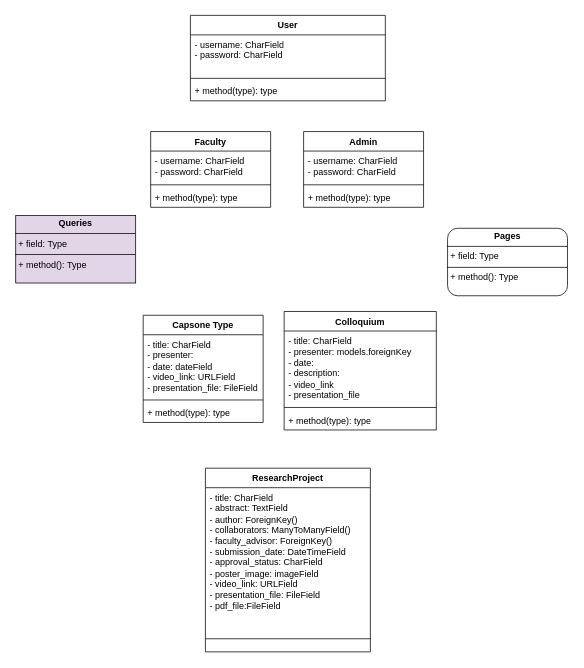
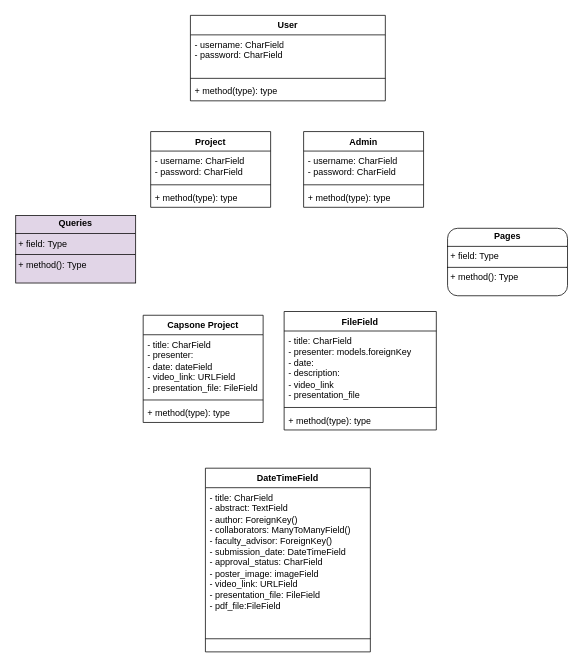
- <mxCell id="13" value="Faculty" style="swimlane;fontStyle=1;align=center;verticalAlign=top;childLayout=stackLayout;horizontal=1;startSize=26;horizontalStack=0;resizeParent=1;resizeParentMax=0;resizeLast=0;collapsible=1;marginBottom=0;whiteSpace=wrap;html=1;" parent="1" vertex="1"><mxGeometry x="200" y="175" width="160" height="101" as="geometry" /></mxCell>
+ <mxCell id="13" value="Project" style="swimlane;fontStyle=1;align=center;verticalAlign=top;childLayout=stackLayout;horizontal=1;startSize=26;horizontalStack=0;resizeParent=1;resizeParentMax=0;resizeLast=0;collapsible=1;marginBottom=0;whiteSpace=wrap;html=1;" parent="1" vertex="1"><mxGeometry x="200" y="175" width="160" height="101" as="geometry" /></mxCell>
- <mxCell id="5" value="Colloquium" style="swimlane;fontStyle=1;align=center;verticalAlign=top;childLayout=stackLayout;horizontal=1;startSize=26;horizontalStack=0;resizeParent=1;resizeParentMax=0;resizeLast=0;collapsible=1;marginBottom=0;whiteSpace=wrap;html=1;" parent="1" vertex="1"><mxGeometry x="378" y="415" width="203" height="158" as="geometry" /></mxCell>
+ <mxCell id="5" value="FileField" style="swimlane;fontStyle=1;align=center;verticalAlign=top;childLayout=stackLayout;horizontal=1;startSize=26;horizontalStack=0;resizeParent=1;resizeParentMax=0;resizeLast=0;collapsible=1;marginBottom=0;whiteSpace=wrap;html=1;" parent="1" vertex="1"><mxGeometry x="378" y="415" width="203" height="158" as="geometry" /></mxCell>
- <mxCell id="17" value="&lt;div&gt;Capsone Type&lt;/div&gt;&lt;div&gt;&lt;br&gt;&lt;/div&gt;" style="swimlane;fontStyle=1;align=center;verticalAlign=top;childLayout=stackLayout;horizontal=1;startSize=26;horizontalStack=0;resizeParent=1;resizeParentMax=0;resizeLast=0;collapsible=1;marginBottom=0;whiteSpace=wrap;html=1;" parent="1" vertex="1"><mxGeometry x="190" y="420" width="160" height="143" as="geometry" /></mxCell>
+ <mxCell id="17" value="&lt;div&gt;Capsone Project&lt;/div&gt;&lt;div&gt;&lt;br&gt;&lt;/div&gt;" style="swimlane;fontStyle=1;align=center;verticalAlign=top;childLayout=stackLayout;horizontal=1;startSize=26;horizontalStack=0;resizeParent=1;resizeParentMax=0;resizeLast=0;collapsible=1;marginBottom=0;whiteSpace=wrap;html=1;" parent="1" vertex="1"><mxGeometry x="190" y="420" width="160" height="143" as="geometry" /></mxCell>
- <mxCell id="2" value="ResearchProject" style="swimlane;fontStyle=1;align=center;verticalAlign=top;childLayout=stackLayout;horizontal=1;startSize=26;horizontalStack=0;resizeParent=1;resizeParentMax=0;resizeLast=0;collapsible=1;marginBottom=0;whiteSpace=wrap;html=1;" parent="1" vertex="1"><mxGeometry x="273" y="624" width="220" height="245" as="geometry" /></mxCell>
+ <mxCell id="2" value="DateTimeField" style="swimlane;fontStyle=1;align=center;verticalAlign=top;childLayout=stackLayout;horizontal=1;startSize=26;horizontalStack=0;resizeParent=1;resizeParentMax=0;resizeLast=0;collapsible=1;marginBottom=0;whiteSpace=wrap;html=1;" parent="1" vertex="1"><mxGeometry x="273" y="624" width="220" height="245" as="geometry" /></mxCell>
